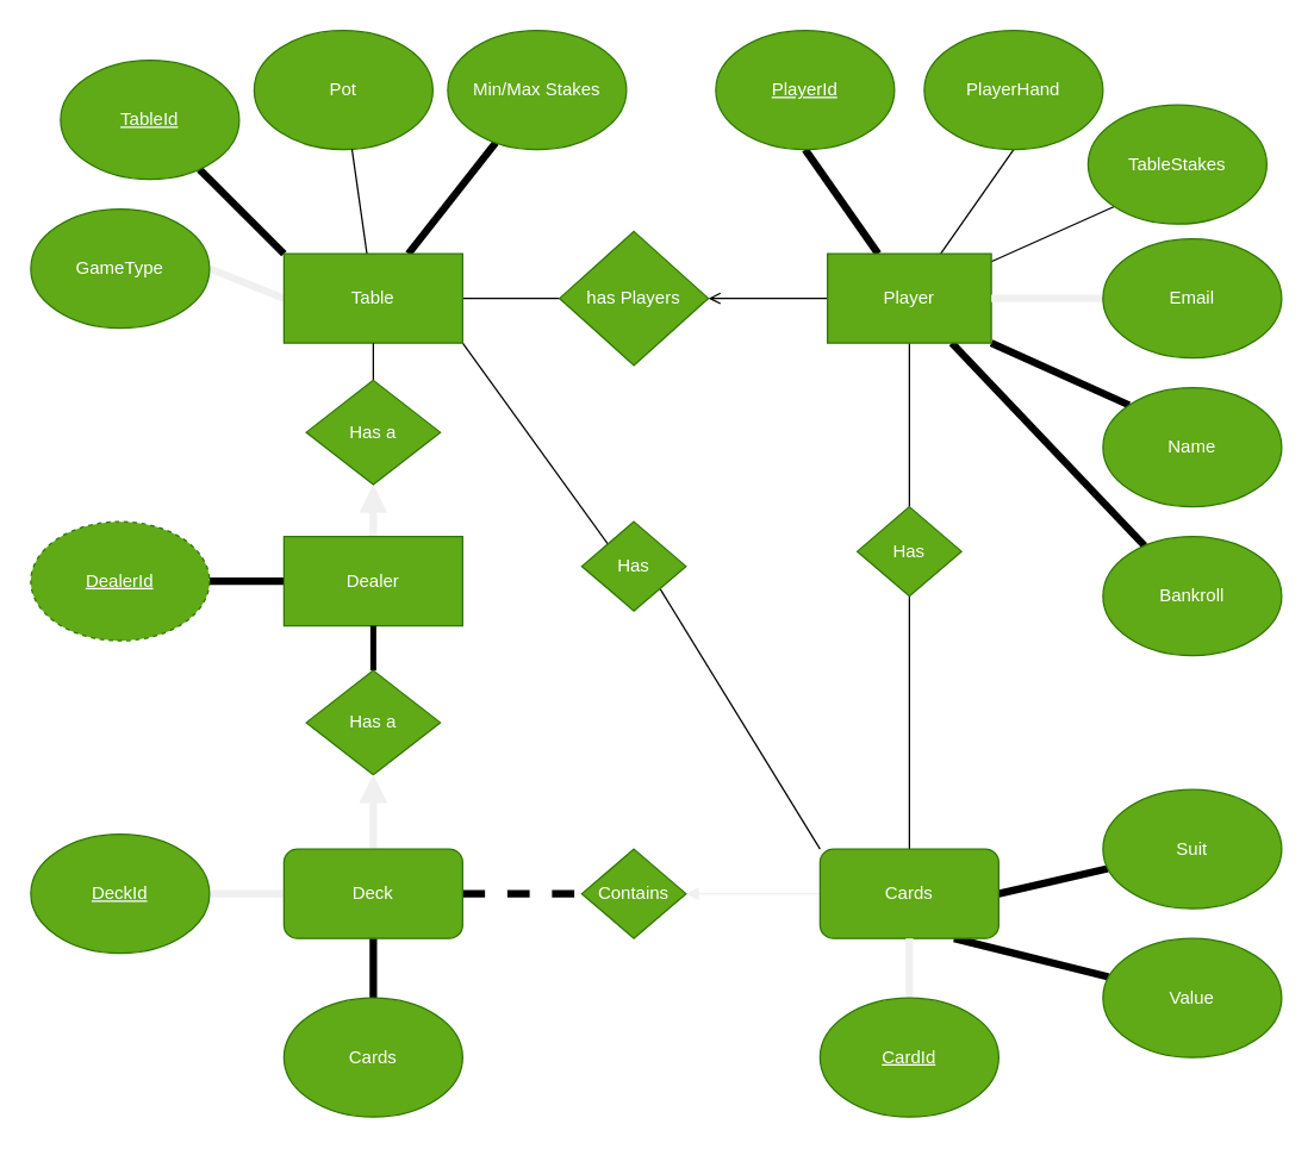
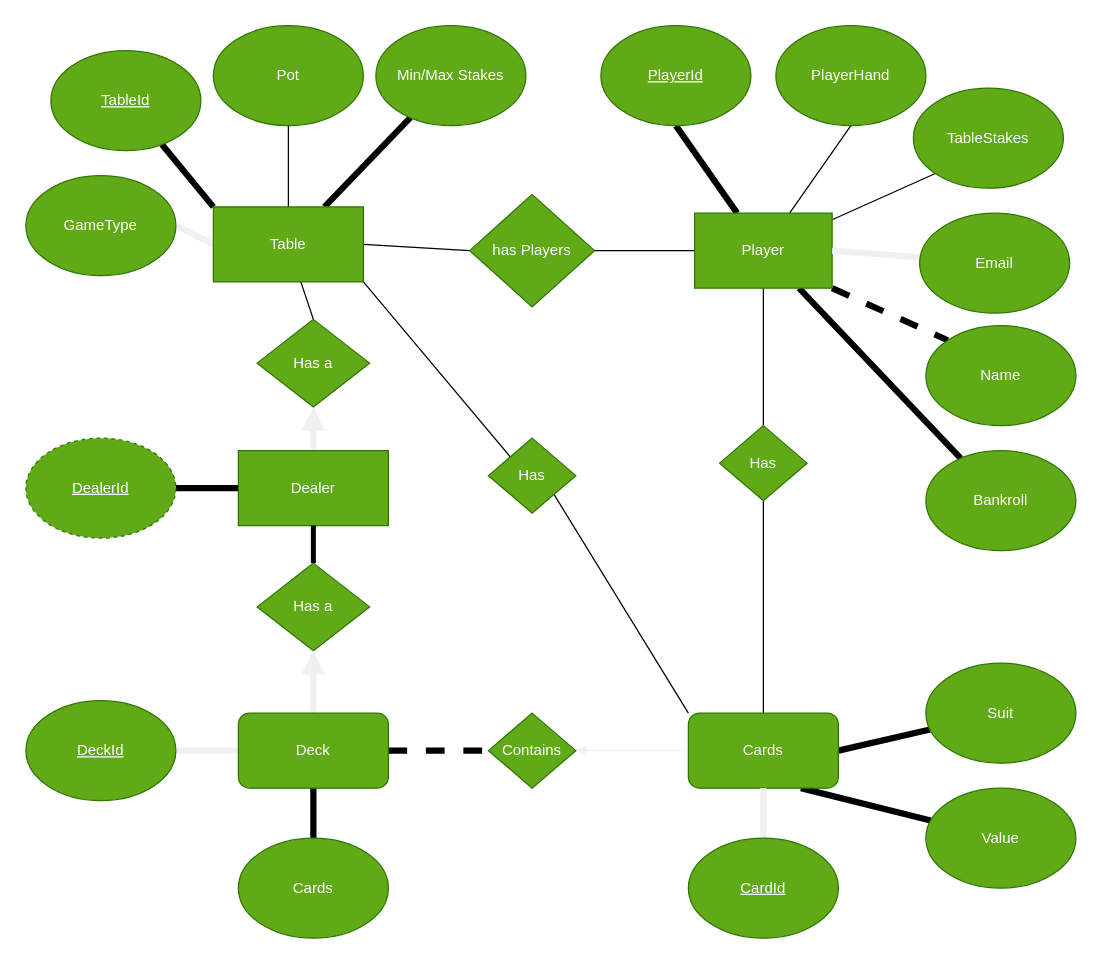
- <mxCell id="9" value="Table" style="rounded=0;whiteSpace=wrap;html=1;fillColor=#60a917;fontColor=#ffffff;strokeColor=#2D7600;" parent="1" vertex="1"><mxGeometry x="190" y="170" width="120" height="60" as="geometry" /></mxCell>
+ <mxCell id="9" value="Table" style="rounded=0;whiteSpace=wrap;html=1;fillColor=#60a917;fontColor=#ffffff;strokeColor=#2D7600;" parent="1" vertex="1"><mxGeometry x="170" y="165" width="120" height="60" as="geometry" /></mxCell>
- <mxCell id="20" value="" style="edgeStyle=none;html=1;endArrow=open;endFill=0;" parent="1" source="22" target="38" edge="1"><mxGeometry relative="1" as="geometry" /></mxCell>
+ <mxCell id="20" value="" style="edgeStyle=none;html=1;endArrow=none;endFill=0;" parent="1" source="22" target="38" edge="1"><mxGeometry relative="1" as="geometry" /></mxCell>
- <mxCell id="24" value="Email" style="ellipse;whiteSpace=wrap;html=1;rounded=0;fillColor=#60a917;fontColor=#ffffff;strokeColor=#2D7600;" parent="1" vertex="1"><mxGeometry x="740" y="160" width="120" height="80" as="geometry" /></mxCell>
+ <mxCell id="24" value="Email" style="ellipse;whiteSpace=wrap;html=1;rounded=0;fillColor=#60a917;fontColor=#ffffff;strokeColor=#2D7600;" parent="1" vertex="1"><mxGeometry x="735" y="170" width="120" height="80" as="geometry" /></mxCell>
- <mxCell id="14" style="edgeStyle=none;html=1;exitX=1;exitY=1;exitDx=0;exitDy=0;entryX=0;entryY=0;entryDx=0;entryDy=0;endArrow=none;endFill=0;strokeWidth=5;" parent="1" source="22" target="25" edge="1"><mxGeometry relative="1" as="geometry" /></mxCell>
+ <mxCell id="14" style="edgeStyle=none;html=1;exitX=1;exitY=1;exitDx=0;exitDy=0;entryX=0;entryY=0;entryDx=0;entryDy=0;endArrow=none;endFill=0;strokeWidth=5;dashed=1;" parent="1" source="22" target="25" edge="1"><mxGeometry relative="1" as="geometry" /></mxCell>
